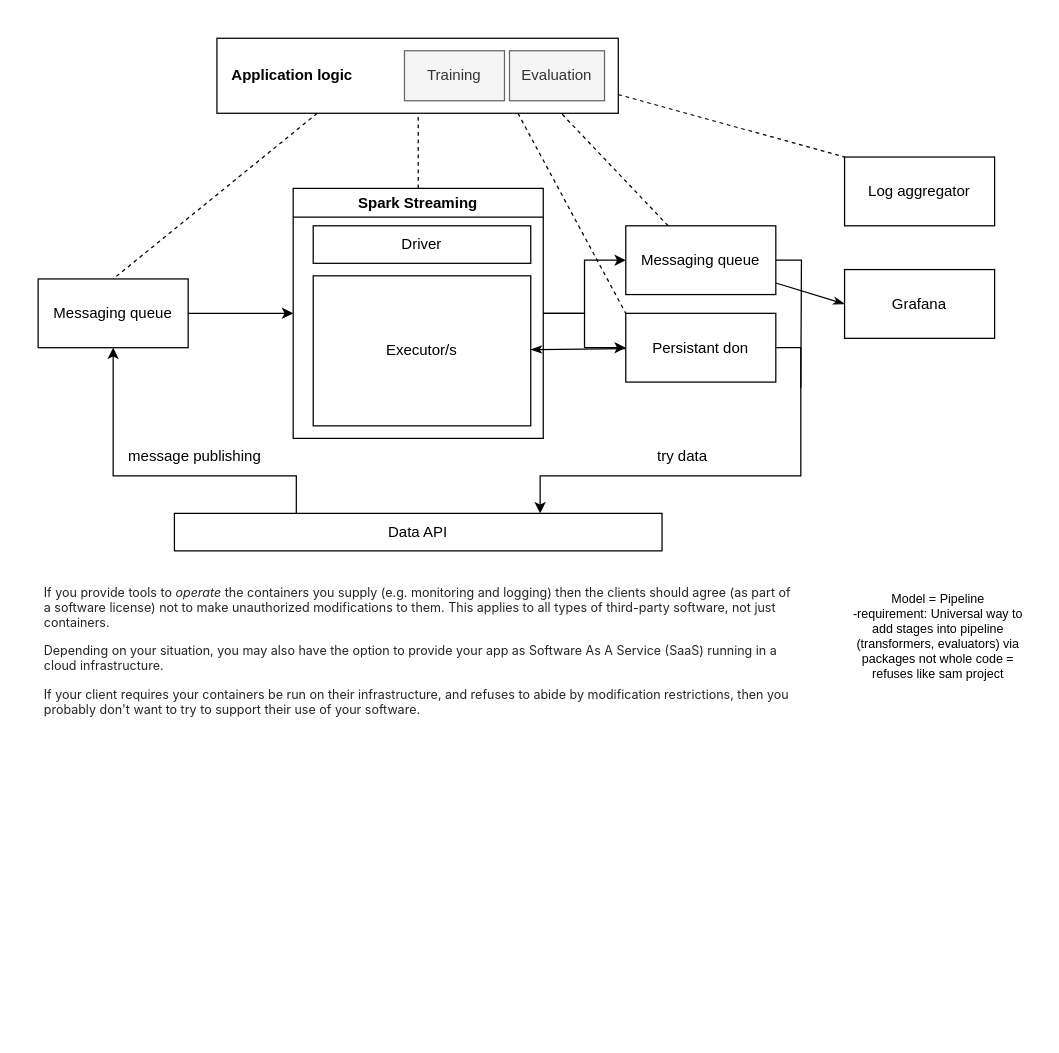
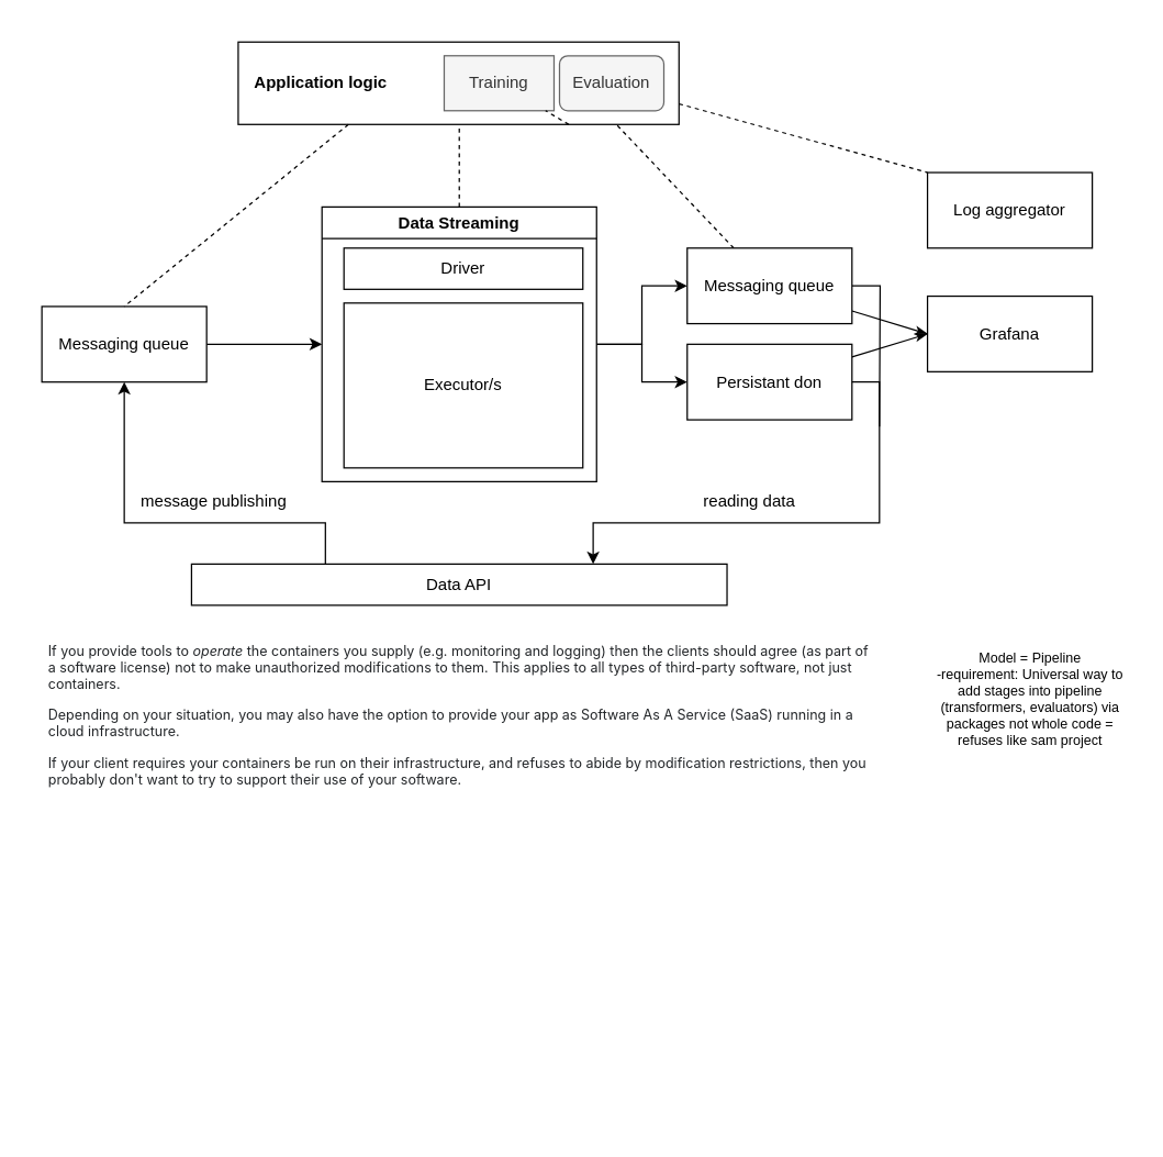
- <mxCell id="26" value="Evaluation" style="rounded=0;whiteSpace=wrap;html=1;fillStyle=auto;fillColor=#f5f5f5;fontColor=#333333;strokeColor=#666666;" parent="23" vertex="1"><mxGeometry x="234" y="10" width="76" height="40" as="geometry" /></mxCell>
+ <mxCell id="26" value="Evaluation" style="whiteSpace=wrap;html=1;fillStyle=auto;fillColor=#f5f5f5;fontColor=#333333;strokeColor=#666666;rounded=1;" parent="23" vertex="1"><mxGeometry x="234" y="10" width="76" height="40" as="geometry" /></mxCell>
- <mxCell id="5" value="Spark Streaming" style="swimlane;whiteSpace=wrap;html=1;" parent="1" vertex="1"><mxGeometry x="234" y="150" width="200" height="200" as="geometry" /></mxCell>
+ <mxCell id="5" value="Data Streaming" style="swimlane;whiteSpace=wrap;html=1;" parent="1" vertex="1"><mxGeometry x="234" y="150" width="200" height="200" as="geometry" /></mxCell>
- <mxCell id="29" style="edgeStyle=none;rounded=0;orthogonalLoop=1;jettySize=auto;html=1;exitX=0.75;exitY=1;exitDx=0;exitDy=0;entryX=0;entryY=0;entryDx=0;entryDy=0;startArrow=none;startFill=0;endArrow=none;endFill=0;dashed=1;" parent="1" source="24" target="13" edge="1"><mxGeometry relative="1" as="geometry" /></mxCell>
+ <mxCell id="29" style="edgeStyle=none;rounded=0;orthogonalLoop=1;jettySize=auto;html=1;exitX=0.75;exitY=1;exitDx=0;exitDy=0;startArrow=none;startFill=0;endArrow=none;endFill=0;dashed=1;" parent="1" source="24" target="25" edge="1"><mxGeometry relative="1" as="geometry" /></mxCell>
- <mxCell id="12" style="edgeStyle=none;rounded=0;orthogonalLoop=1;jettySize=auto;html=1;endArrow=classicThin;endFill=1;" edge="1" parent="1" source="13" target="7"><mxGeometry relative="1" as="geometry"><mxPoint x="710" y="230" as="targetPoint" /></mxGeometry></mxCell>
+ <mxCell id="12" style="edgeStyle=none;rounded=0;orthogonalLoop=1;jettySize=auto;html=1;endArrow=classicThin;endFill=1;entryX=0;entryY=0.5;entryDx=0;entryDy=0;" edge="1" parent="1" source="13" target="38"><mxGeometry relative="1" as="geometry"><mxPoint x="710" y="230" as="targetPoint" /></mxGeometry></mxCell>
- <mxCell id="22" value="try data" style="text;html=1;align=center;verticalAlign=middle;resizable=0;points=[];autosize=1;strokeColor=none;fillColor=none;" parent="1" vertex="1"><mxGeometry x="500" y="350" width="90" height="30" as="geometry" /></mxCell>
+ <mxCell id="22" value="reading data" style="text;html=1;align=center;verticalAlign=middle;resizable=0;points=[];autosize=1;strokeColor=none;fillColor=none;" parent="1" vertex="1"><mxGeometry x="500" y="350" width="90" height="30" as="geometry" /></mxCell>
